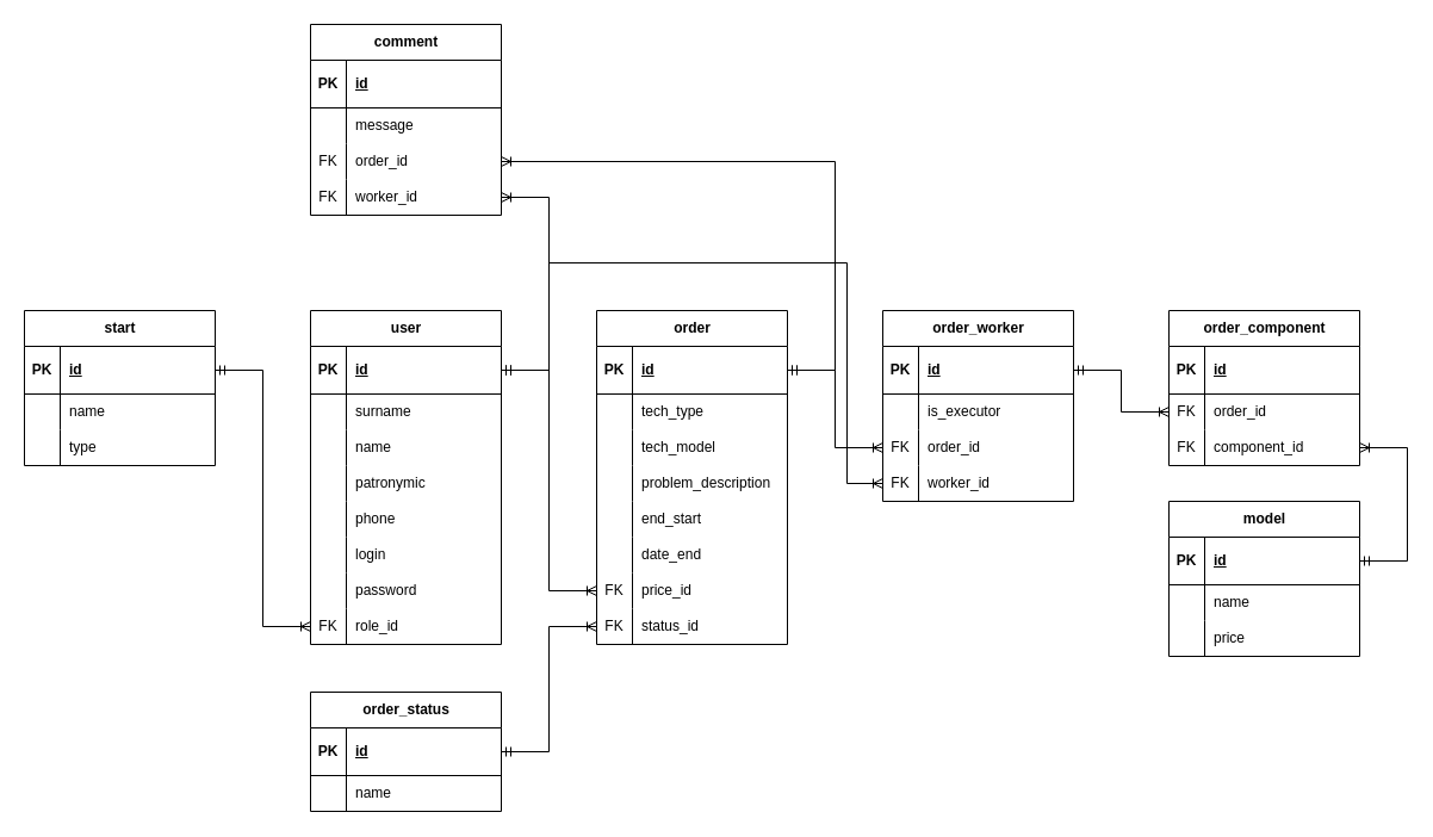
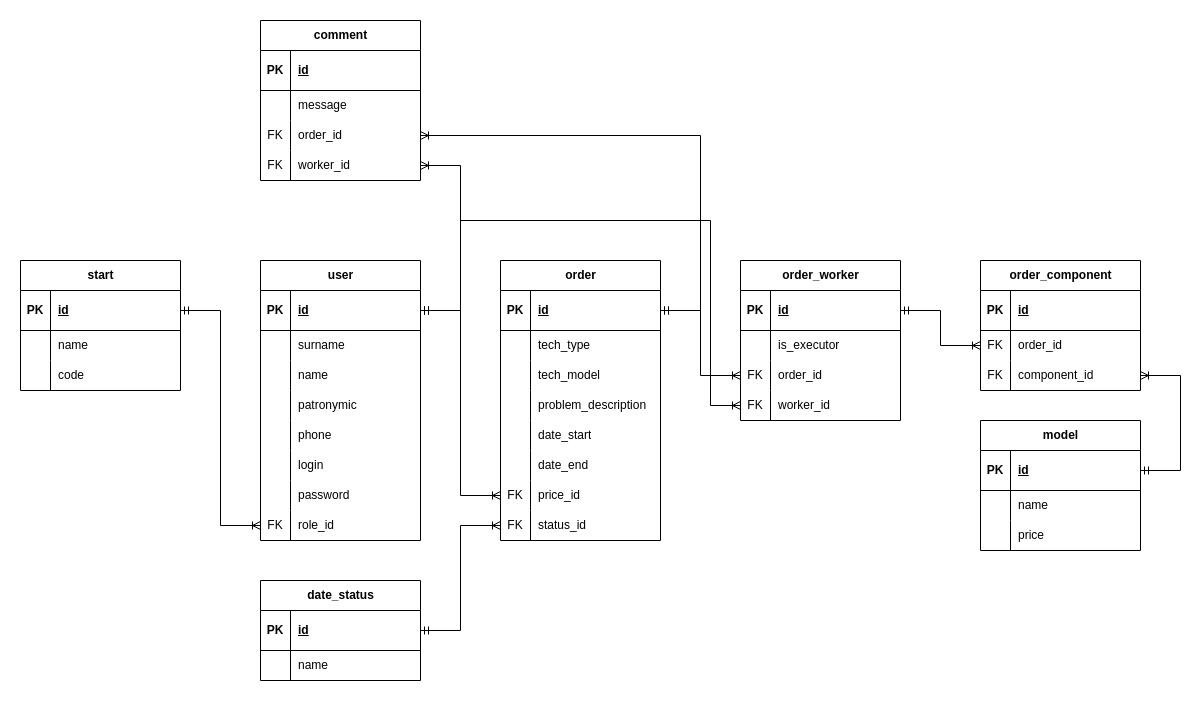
- <mxCell id="68" value="type" style="shape=partialRectangle;connectable=0;fillColor=none;top=0;left=0;bottom=0;right=0;align=left;spacingLeft=6;overflow=hidden;whiteSpace=wrap;html=1;" parent="66" vertex="1"><mxGeometry x="30" width="130" height="30" as="geometry"><mxRectangle width="130" height="30" as="alternateBounds" /></mxGeometry></mxCell>
+ <mxCell id="68" value="code" style="shape=partialRectangle;connectable=0;fillColor=none;top=0;left=0;bottom=0;right=0;align=left;spacingLeft=6;overflow=hidden;whiteSpace=wrap;html=1;" parent="66" vertex="1"><mxGeometry x="30" width="130" height="30" as="geometry"><mxRectangle width="130" height="30" as="alternateBounds" /></mxGeometry></mxCell>
- <mxCell id="17" value="end_start" style="shape=partialRectangle;connectable=0;fillColor=none;top=0;left=0;bottom=0;right=0;align=left;spacingLeft=6;overflow=hidden;whiteSpace=wrap;html=1;" parent="15" vertex="1"><mxGeometry x="30" width="130" height="30" as="geometry"><mxRectangle width="130" height="30" as="alternateBounds" /></mxGeometry></mxCell>
+ <mxCell id="17" value="date_start" style="shape=partialRectangle;connectable=0;fillColor=none;top=0;left=0;bottom=0;right=0;align=left;spacingLeft=6;overflow=hidden;whiteSpace=wrap;html=1;" parent="15" vertex="1"><mxGeometry x="30" width="130" height="30" as="geometry"><mxRectangle width="130" height="30" as="alternateBounds" /></mxGeometry></mxCell>
- <mxCell id="27" value="order_status" style="shape=table;startSize=30;container=1;collapsible=1;childLayout=tableLayout;fixedRows=1;rowLines=0;fontStyle=1;align=center;resizeLast=1;html=1;" parent="1" vertex="1"><mxGeometry x="260" y="580" width="160" height="100" as="geometry" /></mxCell>
+ <mxCell id="27" value="date_status" style="shape=table;startSize=30;container=1;collapsible=1;childLayout=tableLayout;fixedRows=1;rowLines=0;fontStyle=1;align=center;resizeLast=1;html=1;" parent="1" vertex="1"><mxGeometry x="260" y="580" width="160" height="100" as="geometry" /></mxCell>
